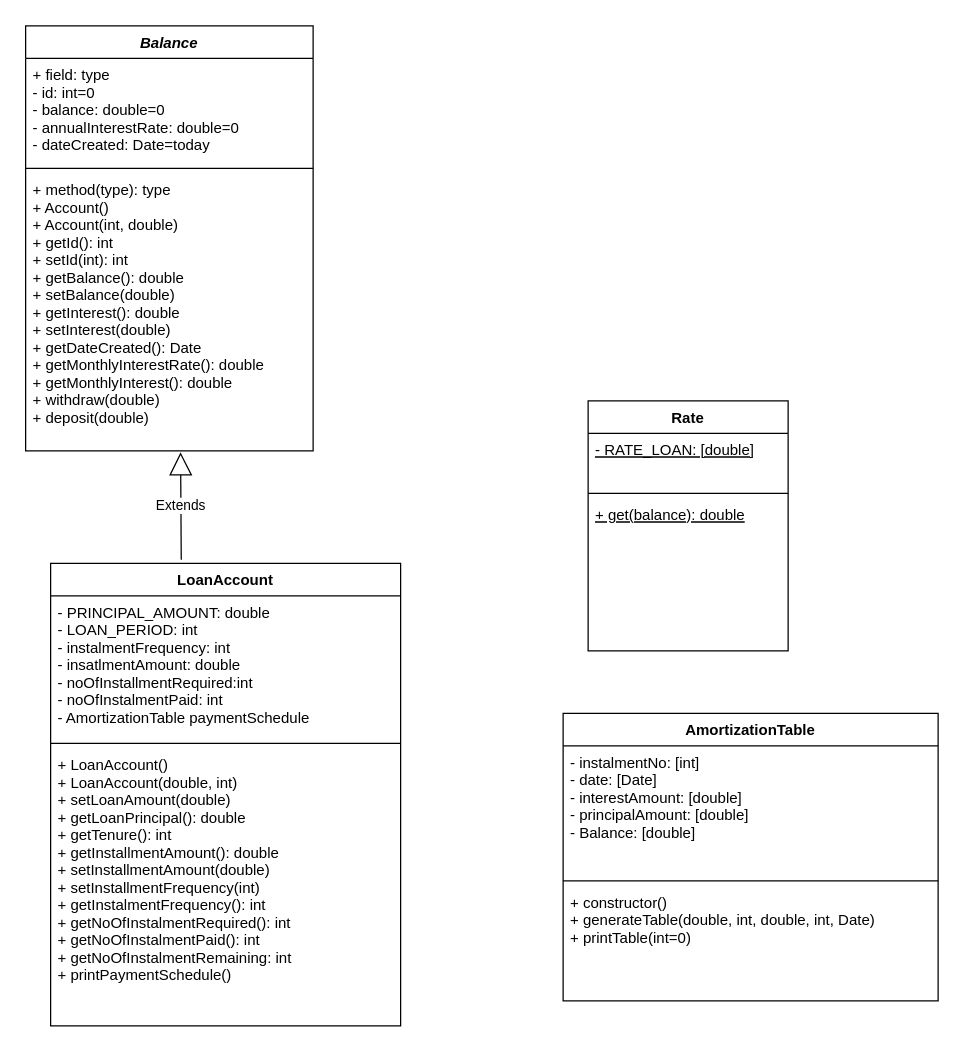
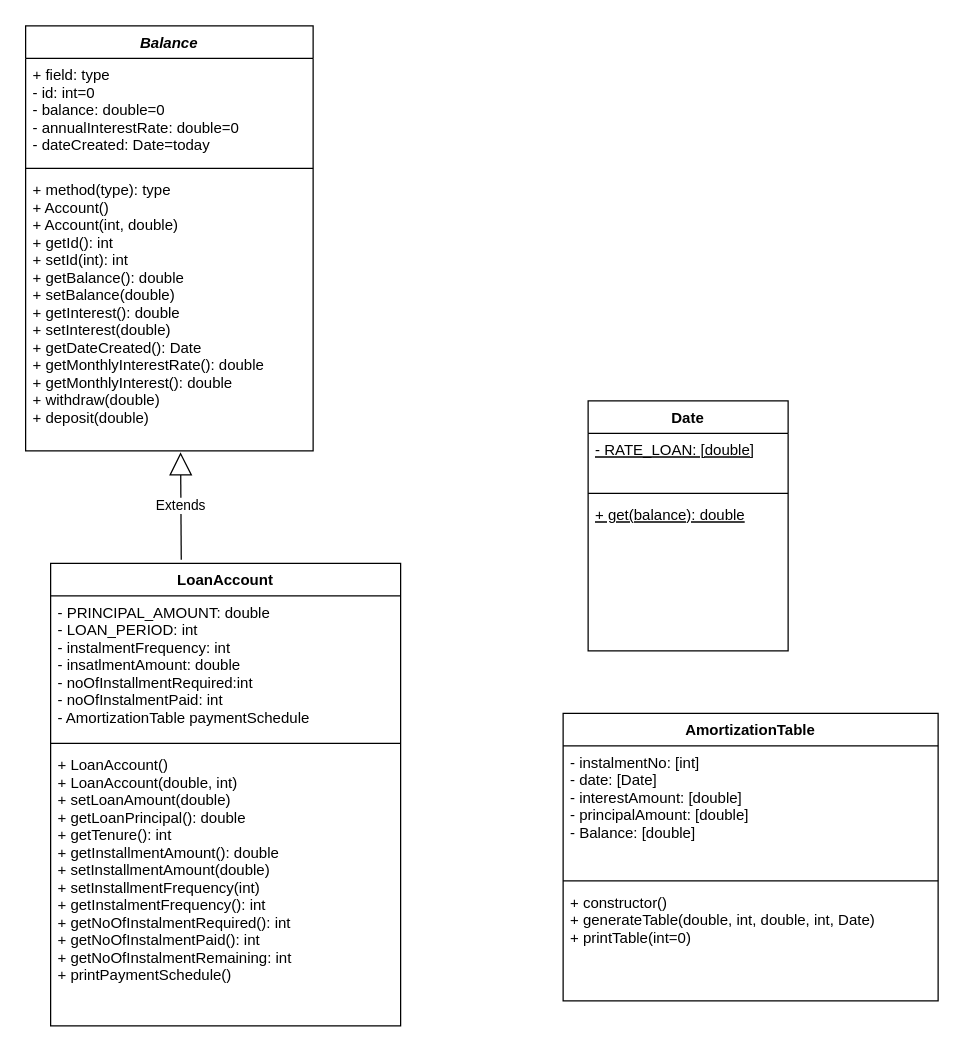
- <mxCell id="11" value="Rate&#10;" style="swimlane;fontStyle=1;align=center;verticalAlign=top;childLayout=stackLayout;horizontal=1;startSize=26;horizontalStack=0;resizeParent=1;resizeParentMax=0;resizeLast=0;collapsible=1;marginBottom=0;" vertex="1" parent="1"><mxGeometry x="470" y="320" width="160" height="200" as="geometry" /></mxCell>
+ <mxCell id="11" value="Date&#10;" style="swimlane;fontStyle=1;align=center;verticalAlign=top;childLayout=stackLayout;horizontal=1;startSize=26;horizontalStack=0;resizeParent=1;resizeParentMax=0;resizeLast=0;collapsible=1;marginBottom=0;" vertex="1" parent="1"><mxGeometry x="470" y="320" width="160" height="200" as="geometry" /></mxCell>
